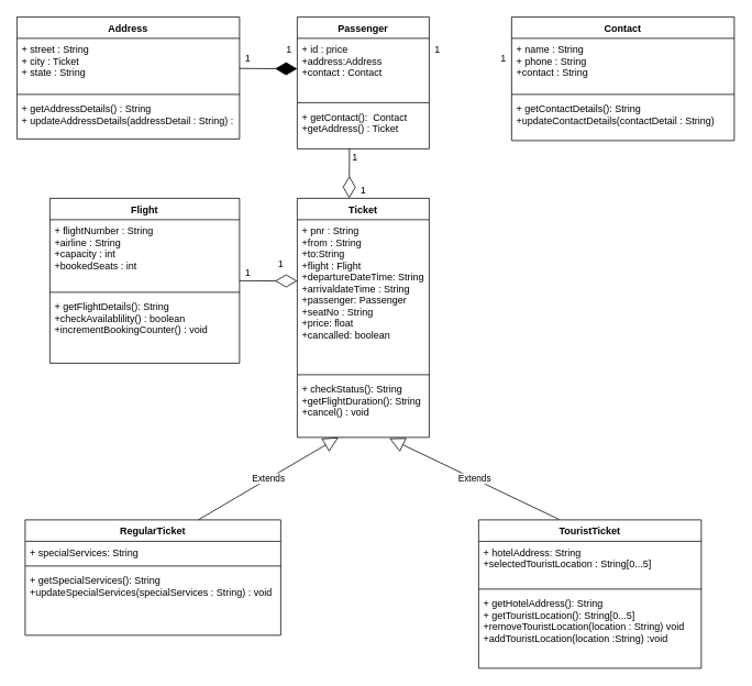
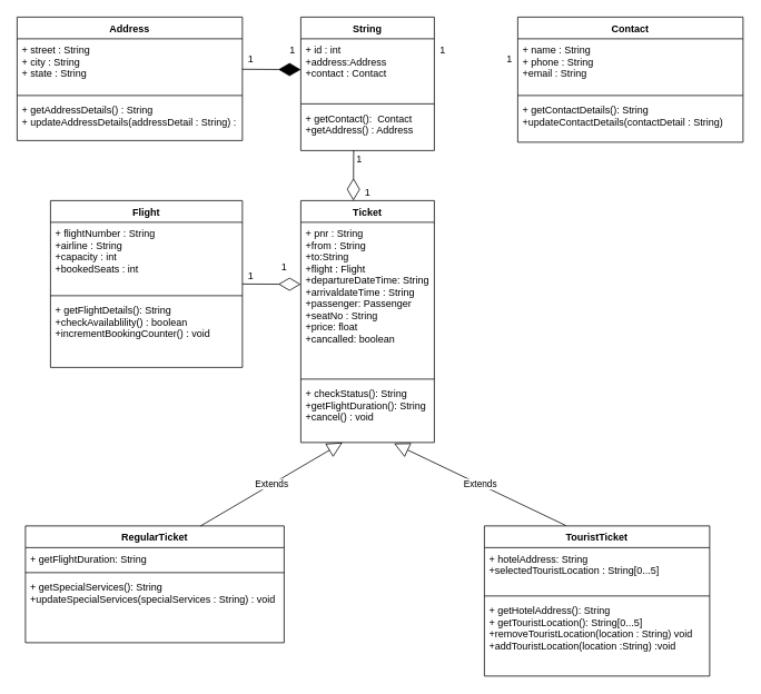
- <mxCell id="6" value="Passenger" style="swimlane;fontStyle=1;align=center;verticalAlign=top;childLayout=stackLayout;horizontal=1;startSize=26;horizontalStack=0;resizeParent=1;resizeParentMax=0;resizeLast=0;collapsible=1;marginBottom=0;" parent="1" vertex="1"><mxGeometry x="360" y="20" width="160" height="160" as="geometry" /></mxCell>
+ <mxCell id="6" value="String" style="swimlane;fontStyle=1;align=center;verticalAlign=top;childLayout=stackLayout;horizontal=1;startSize=26;horizontalStack=0;resizeParent=1;resizeParentMax=0;resizeLast=0;collapsible=1;marginBottom=0;" parent="1" vertex="1"><mxGeometry x="360" y="20" width="160" height="160" as="geometry" /></mxCell>
- <mxCell id="3" value="+ street : String&#10;+ city : Ticket&#10;+ state : String" style="text;strokeColor=none;fillColor=none;align=left;verticalAlign=top;spacingLeft=4;spacingRight=4;overflow=hidden;rotatable=0;points=[[0,0.5],[1,0.5]];portConstraint=eastwest;" parent="2" vertex="1"><mxGeometry y="26" width="270" height="64" as="geometry" /></mxCell>
+ <mxCell id="3" value="+ street : String&#10;+ city : String&#10;+ state : String" style="text;strokeColor=none;fillColor=none;align=left;verticalAlign=top;spacingLeft=4;spacingRight=4;overflow=hidden;rotatable=0;points=[[0,0.5],[1,0.5]];portConstraint=eastwest;" parent="2" vertex="1"><mxGeometry y="26" width="270" height="64" as="geometry" /></mxCell>
- <mxCell id="8" value="+ id : price&#10;+address:Address&#10;+contact : Contact" style="text;strokeColor=none;fillColor=none;align=left;verticalAlign=top;spacingLeft=4;spacingRight=4;overflow=hidden;rotatable=0;points=[[0,0.5],[1,0.5]];portConstraint=eastwest;" parent="6" vertex="1"><mxGeometry y="26" width="160" height="74" as="geometry" /></mxCell>
+ <mxCell id="8" value="+ id : int&#10;+address:Address&#10;+contact : Contact" style="text;strokeColor=none;fillColor=none;align=left;verticalAlign=top;spacingLeft=4;spacingRight=4;overflow=hidden;rotatable=0;points=[[0,0.5],[1,0.5]];portConstraint=eastwest;" parent="6" vertex="1"><mxGeometry y="26" width="160" height="74" as="geometry" /></mxCell>
- <mxCell id="12" value="+ name : String&#10;+ phone : String&#10;+contact : String" style="text;strokeColor=none;fillColor=none;align=left;verticalAlign=top;spacingLeft=4;spacingRight=4;overflow=hidden;rotatable=0;points=[[0,0.5],[1,0.5]];portConstraint=eastwest;" parent="11" vertex="1"><mxGeometry y="26" width="270" height="64" as="geometry" /></mxCell>
+ <mxCell id="12" value="+ name : String&#10;+ phone : String&#10;+email : String" style="text;strokeColor=none;fillColor=none;align=left;verticalAlign=top;spacingLeft=4;spacingRight=4;overflow=hidden;rotatable=0;points=[[0,0.5],[1,0.5]];portConstraint=eastwest;" parent="11" vertex="1"><mxGeometry y="26" width="270" height="64" as="geometry" /></mxCell>
- <mxCell id="10" value="+ getContact():  Contact&#10;+getAddress() : Ticket" style="text;strokeColor=none;fillColor=none;align=left;verticalAlign=top;spacingLeft=4;spacingRight=4;overflow=hidden;rotatable=0;points=[[0,0.5],[1,0.5]];portConstraint=eastwest;" parent="6" vertex="1"><mxGeometry y="108" width="160" height="52" as="geometry" /></mxCell>
+ <mxCell id="10" value="+ getContact():  Contact&#10;+getAddress() : Address" style="text;strokeColor=none;fillColor=none;align=left;verticalAlign=top;spacingLeft=4;spacingRight=4;overflow=hidden;rotatable=0;points=[[0,0.5],[1,0.5]];portConstraint=eastwest;" parent="6" vertex="1"><mxGeometry y="108" width="160" height="52" as="geometry" /></mxCell>
- <mxCell id="25" value="+ specialServices: String" style="text;strokeColor=none;fillColor=none;align=left;verticalAlign=top;spacingLeft=4;spacingRight=4;overflow=hidden;rotatable=0;points=[[0,0.5],[1,0.5]];portConstraint=eastwest;" parent="24" vertex="1"><mxGeometry y="26" width="310" height="26" as="geometry" /></mxCell>
+ <mxCell id="25" value="+ getFlightDuration: String" style="text;strokeColor=none;fillColor=none;align=left;verticalAlign=top;spacingLeft=4;spacingRight=4;overflow=hidden;rotatable=0;points=[[0,0.5],[1,0.5]];portConstraint=eastwest;" parent="24" vertex="1"><mxGeometry y="26" width="310" height="26" as="geometry" /></mxCell>
